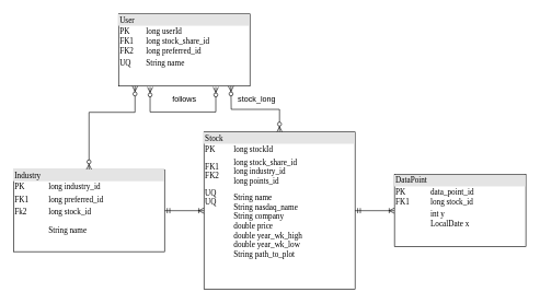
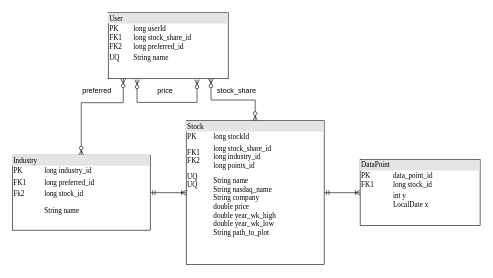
+ <mxCell id="10" value="preferred" style="text;html=1;resizable=0;points=[];autosize=1;align=left;verticalAlign=top;spacingTop=-4;" vertex="1" parent="1"><mxGeometry x="135" y="140.5" width="60" height="20" as="geometry" /></mxCell>
- <mxCell id="9" value="follows" style="text;html=1;resizable=0;points=[];autosize=1;align=left;verticalAlign=top;spacingTop=-4;" vertex="1" parent="1"><mxGeometry x="260" y="140.5" width="50" height="20" as="geometry" /></mxCell>
+ <mxCell id="9" value="price" style="text;html=1;resizable=0;points=[];autosize=1;align=left;verticalAlign=top;spacingTop=-4;" vertex="1" parent="1"><mxGeometry x="260" y="140.5" width="50" height="20" as="geometry" /></mxCell>
- <mxCell id="11" value="stock_long" style="text;html=1;resizable=0;points=[];autosize=1;align=left;verticalAlign=top;spacingTop=-4;" vertex="1" parent="1"><mxGeometry x="360" y="140.5" width="80" height="20" as="geometry" /></mxCell>
+ <mxCell id="11" value="stock_share" style="text;html=1;resizable=0;points=[];autosize=1;align=left;verticalAlign=top;spacingTop=-4;" vertex="1" parent="1"><mxGeometry x="360" y="140.5" width="80" height="20" as="geometry" /></mxCell>
